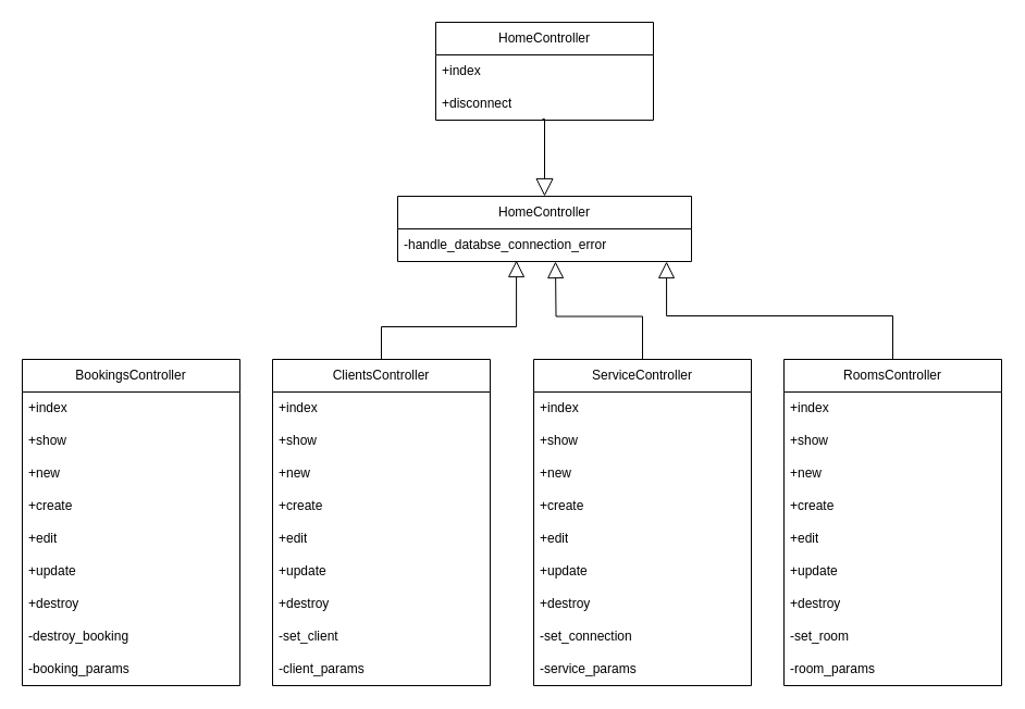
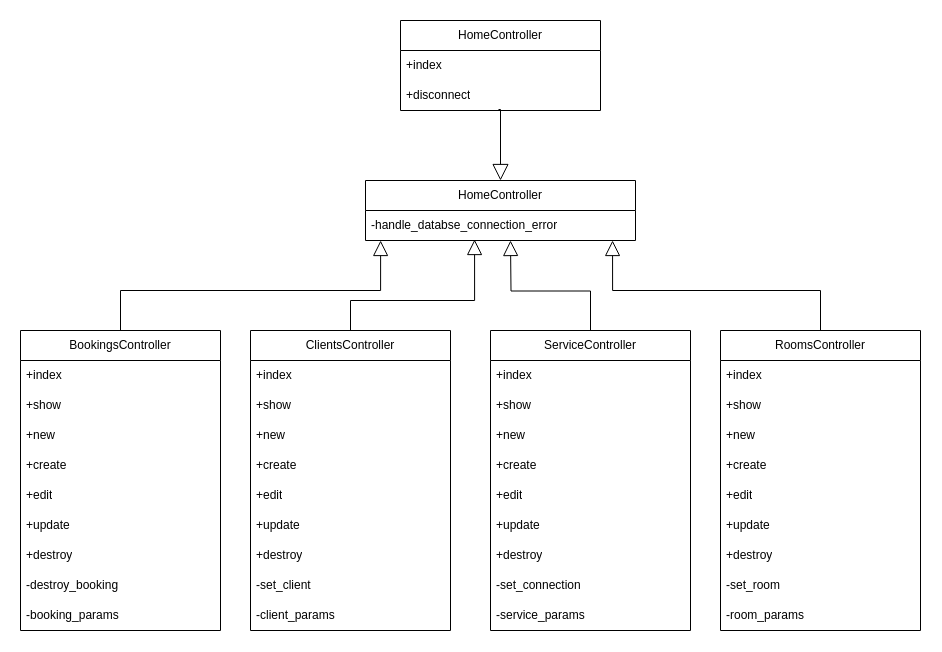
+ <mxCell id="48" style="edgeStyle=orthogonalEdgeStyle;rounded=0;orthogonalLoop=1;jettySize=auto;html=1;exitX=0.5;exitY=0;exitDx=0;exitDy=0;entryX=0.056;entryY=1;entryDx=0;entryDy=0;entryPerimeter=0;endArrow=block;endFill=0;endSize=13;" edge="1" parent="1" source="38" target="7"><mxGeometry relative="1" as="geometry" /></mxCell>
